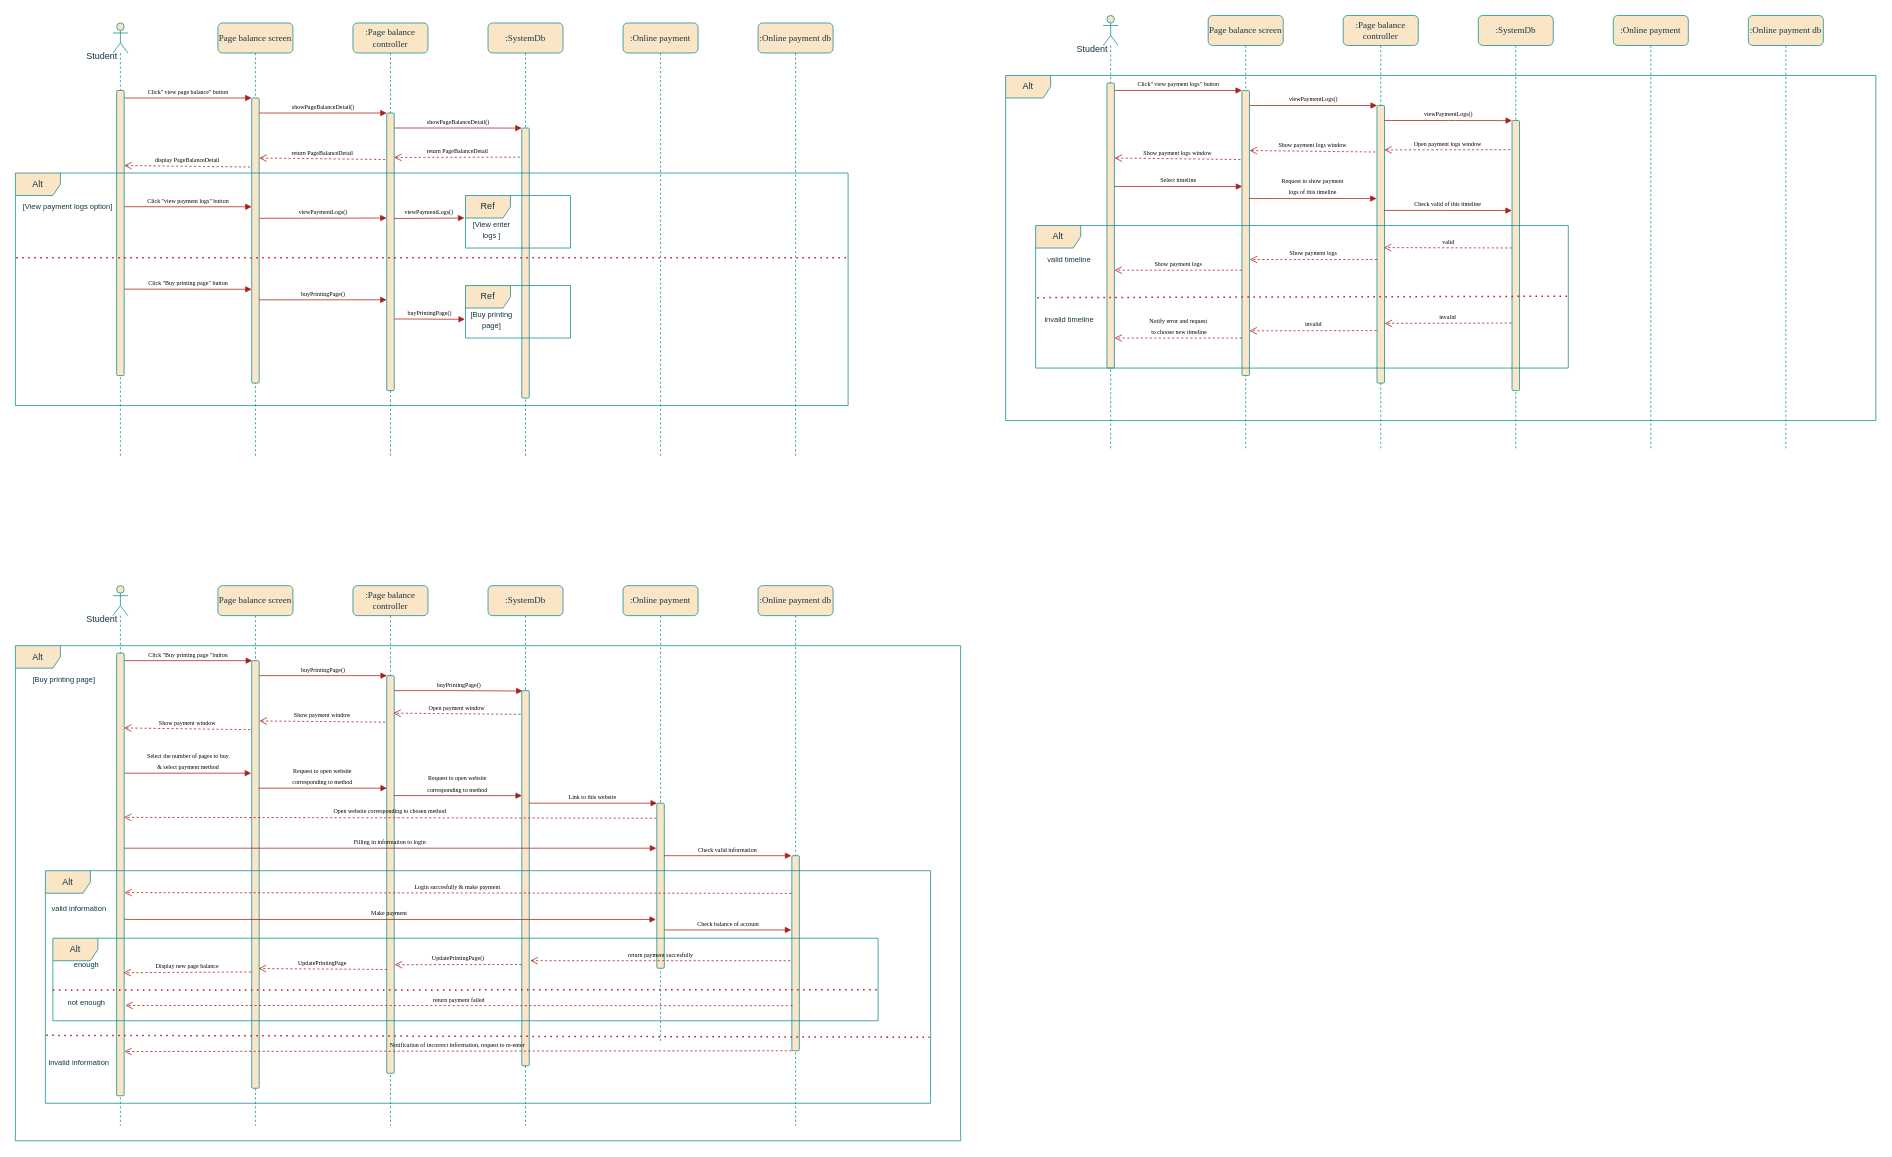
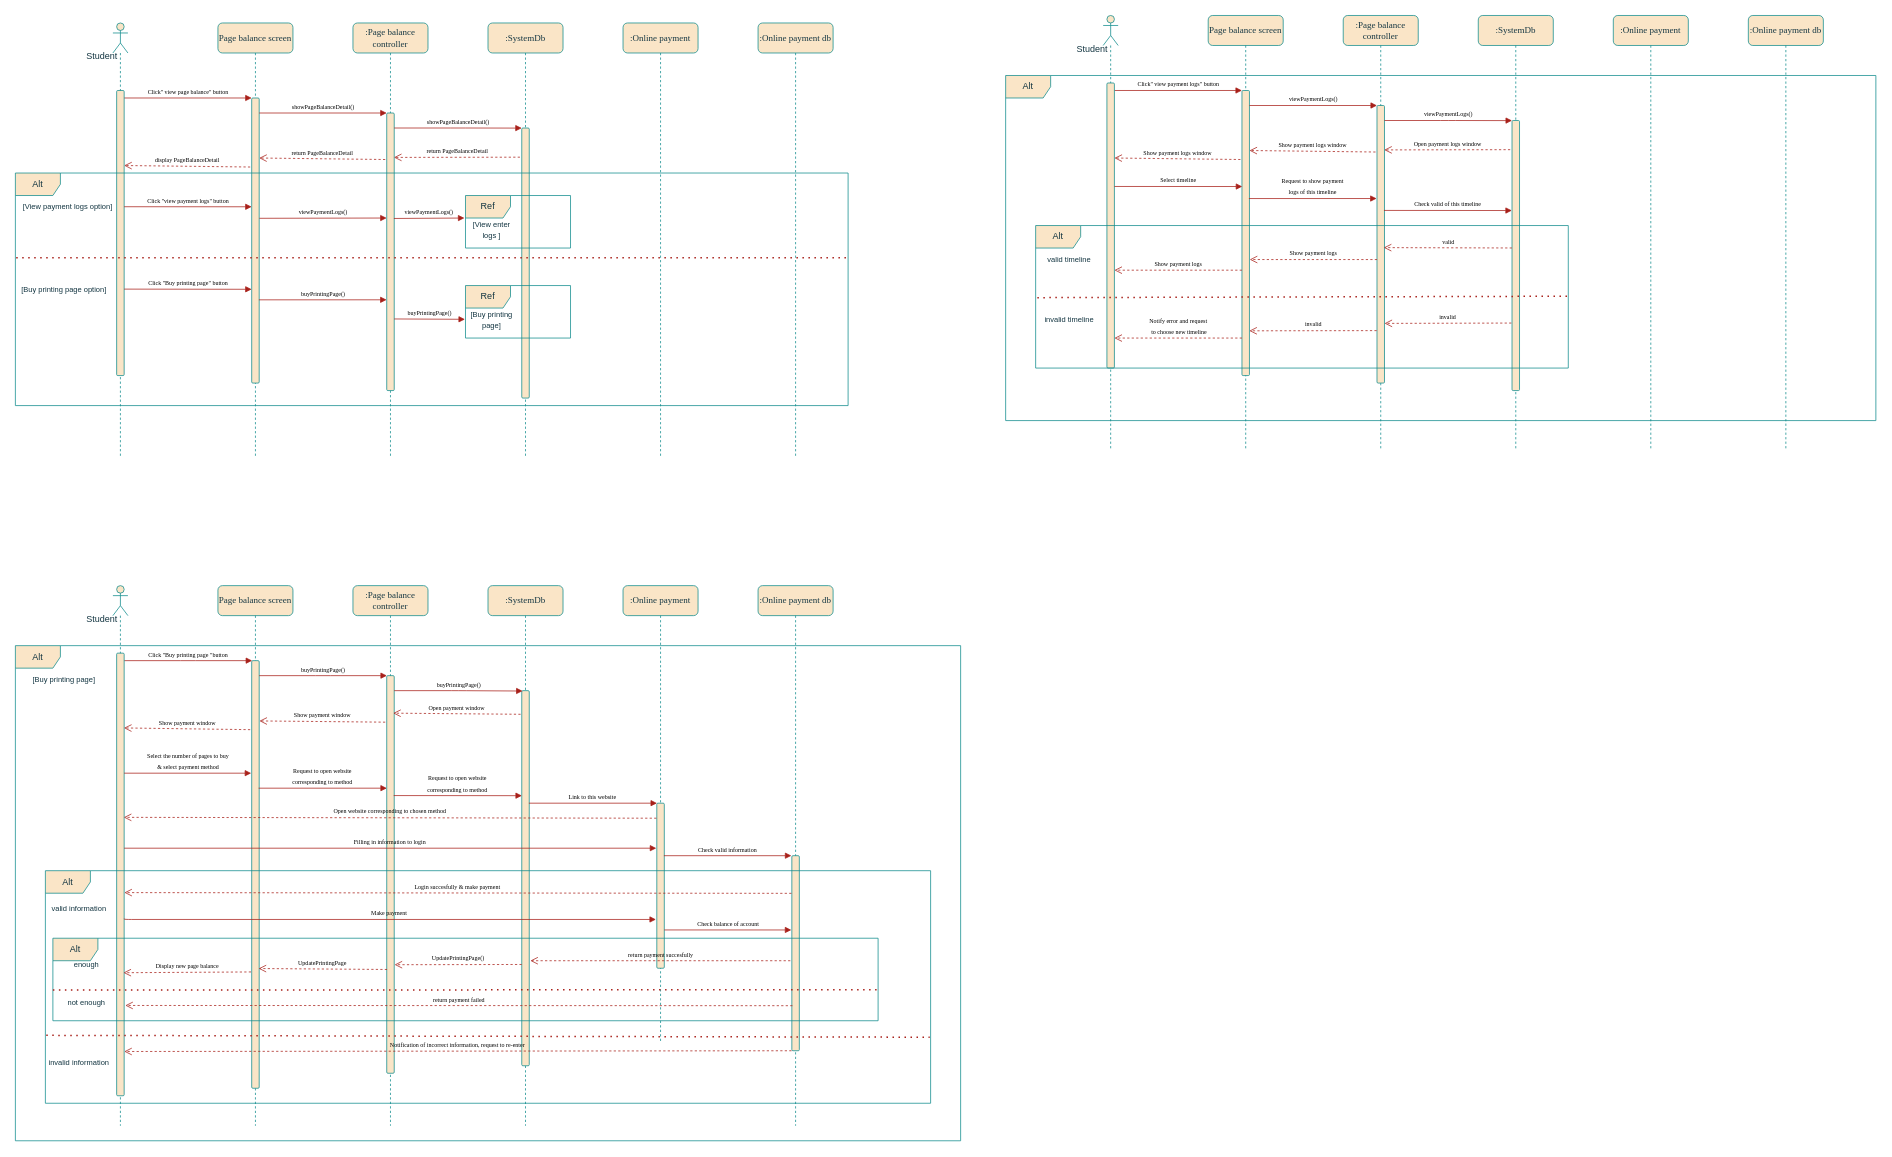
+ <mxCell id="25" value="&lt;font style=&quot;font-size: 10px;&quot;&gt;[Buy printing page option]&lt;/font&gt;" style="text;html=1;strokeColor=none;fillColor=none;align=center;verticalAlign=middle;whiteSpace=wrap;rounded=1;labelBackgroundColor=none;fontColor=#143642;" vertex="1" parent="1"><mxGeometry x="20" y="370" width="130" height="30" as="geometry" /></mxCell>
